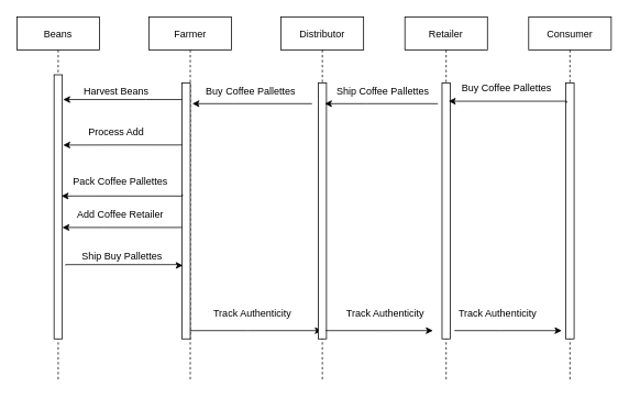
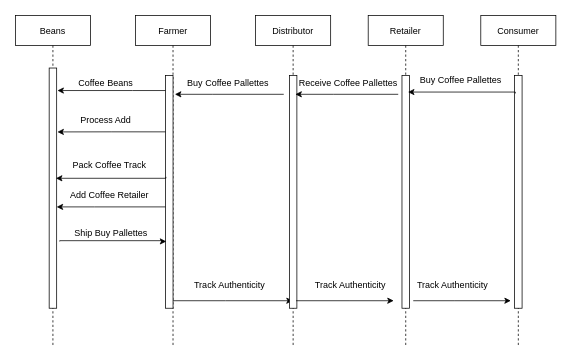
- <mxCell id="15" value="Harvest Beans" style="text;html=1;align=center;verticalAlign=middle;resizable=0;points=[];autosize=1;strokeColor=none;" vertex="1" parent="1"><mxGeometry x="95" y="100" width="90" height="20" as="geometry" /></mxCell>
+ <mxCell id="15" value="Coffee Beans" style="text;html=1;align=center;verticalAlign=middle;resizable=0;points=[];autosize=1;strokeColor=none;" vertex="1" parent="1"><mxGeometry x="95" y="100" width="90" height="20" as="geometry" /></mxCell>
- <mxCell id="31" value="Ship Coffee Pallettes" style="text;html=1;align=center;verticalAlign=middle;resizable=0;points=[];autosize=1;strokeColor=none;" vertex="1" parent="1"><mxGeometry x="388" y="100" width="150" height="20" as="geometry" /></mxCell>
+ <mxCell id="31" value="Receive Coffee Pallettes" style="text;html=1;align=center;verticalAlign=middle;resizable=0;points=[];autosize=1;strokeColor=none;" vertex="1" parent="1"><mxGeometry x="388" y="100" width="150" height="20" as="geometry" /></mxCell>
- <mxCell id="18" value="Pack Coffee Pallettes" style="text;html=1;align=center;verticalAlign=middle;resizable=0;points=[];autosize=1;strokeColor=none;" vertex="1" parent="1"><mxGeometry x="80" y="210" width="130" height="20" as="geometry" /></mxCell>
+ <mxCell id="18" value="Pack Coffee Track" style="text;html=1;align=center;verticalAlign=middle;resizable=0;points=[];autosize=1;strokeColor=none;" vertex="1" parent="1"><mxGeometry x="80" y="210" width="130" height="20" as="geometry" /></mxCell>
